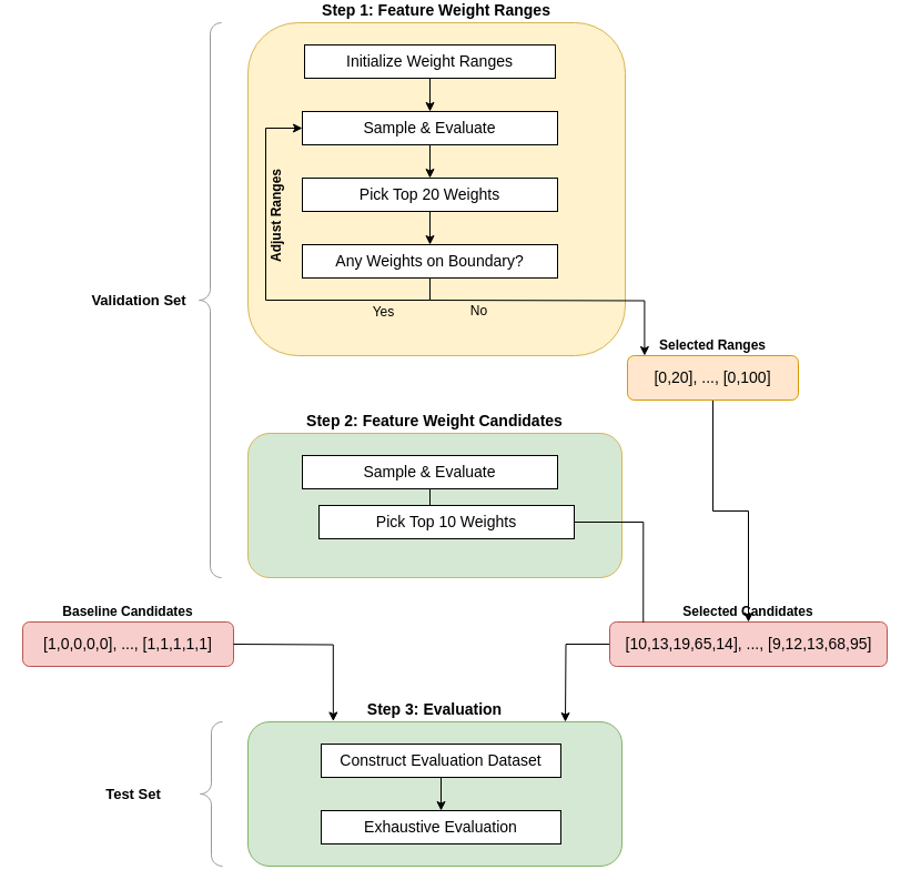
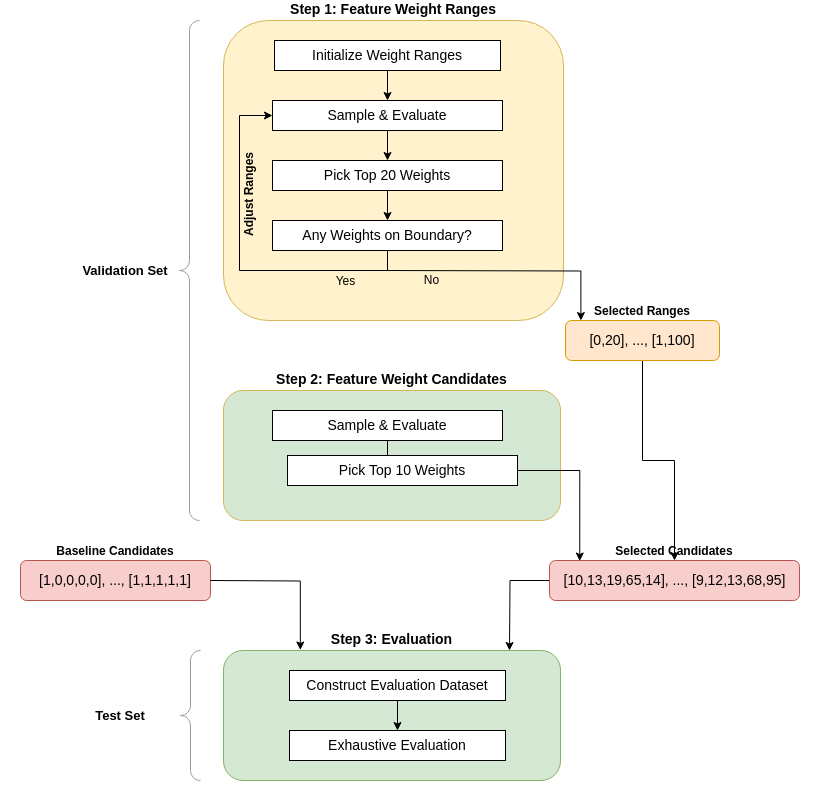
- <mxCell id="36" value="&lt;font style=&quot;font-size: 14px;&quot;&gt;[0,20], ..., [0,100]&lt;/font&gt;" style="text;html=1;strokeColor=none;fillColor=none;align=center;verticalAlign=middle;whiteSpace=wrap;rounded=0;" parent="1" vertex="1"><mxGeometry x="573" y="325" width="138" height="30" as="geometry" /></mxCell>
+ <mxCell id="36" value="&lt;font style=&quot;font-size: 14px;&quot;&gt;[0,20], ..., [1,100]&lt;/font&gt;" style="text;html=1;strokeColor=none;fillColor=none;align=center;verticalAlign=middle;whiteSpace=wrap;rounded=0;" parent="1" vertex="1"><mxGeometry x="573" y="325" width="138" height="30" as="geometry" /></mxCell>
- <mxCell id="23" style="edgeStyle=orthogonalEdgeStyle;rounded=0;orthogonalLoop=1;jettySize=auto;html=1;entryX=0.121;entryY=0.013;entryDx=0;entryDy=0;entryPerimeter=0;endArrow=none;" parent="1" source="24" target="4" edge="1"><mxGeometry relative="1" as="geometry" /></mxCell>
+ <mxCell id="23" style="edgeStyle=orthogonalEdgeStyle;rounded=0;orthogonalLoop=1;jettySize=auto;html=1;entryX=0.121;entryY=0.013;entryDx=0;entryDy=0;entryPerimeter=0;" parent="1" source="24" target="4" edge="1"><mxGeometry relative="1" as="geometry" /></mxCell>
